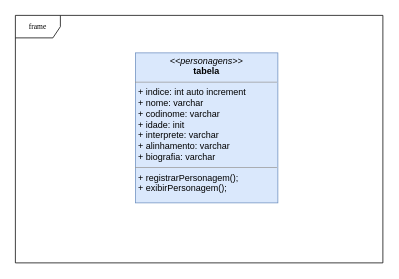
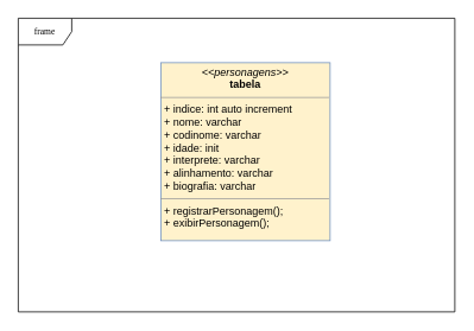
- <mxCell id="3" value="&lt;p style=&quot;margin: 0px ; margin-top: 4px ; text-align: center&quot;&gt;&lt;i&gt;&amp;lt;&amp;lt;personagens&amp;gt;&amp;gt;&lt;/i&gt;&lt;br&gt;&lt;b&gt;tabela&lt;/b&gt;&lt;/p&gt;&lt;hr size=&quot;1&quot;&gt;&lt;p style=&quot;margin: 0px ; margin-left: 4px&quot;&gt;+ indice: int auto increment&lt;br&gt;+ nome: varchar&lt;/p&gt;&lt;p style=&quot;margin: 0px ; margin-left: 4px&quot;&gt;+ codinome: varchar&lt;/p&gt;&lt;p style=&quot;margin: 0px ; margin-left: 4px&quot;&gt;+ idade: init&lt;/p&gt;&lt;p style=&quot;margin: 0px ; margin-left: 4px&quot;&gt;+ interprete: varchar&lt;/p&gt;&lt;p style=&quot;margin: 0px ; margin-left: 4px&quot;&gt;+ alinhamento: varchar&lt;/p&gt;&lt;p style=&quot;margin: 0px ; margin-left: 4px&quot;&gt;+ biografia: varchar&lt;br&gt;&lt;/p&gt;&lt;hr size=&quot;1&quot;&gt;&lt;p style=&quot;margin: 0px ; margin-left: 4px&quot;&gt;+ registrarPersonagem();&lt;br&gt;+ exibirPersonagem();&lt;br&gt;&lt;/p&gt;" style="verticalAlign=top;align=left;overflow=fill;fontSize=12;fontFamily=Helvetica;html=1;rounded=0;shadow=0;comic=0;labelBackgroundColor=none;strokeWidth=1;fillColor=#dae8fc;strokeColor=#6c8ebf;" parent="1" vertex="1"><mxGeometry x="180" y="70" width="190" height="200" as="geometry" /></mxCell>
+ <mxCell id="3" value="&lt;p style=&quot;margin: 0px ; margin-top: 4px ; text-align: center&quot;&gt;&lt;i&gt;&amp;lt;&amp;lt;personagens&amp;gt;&amp;gt;&lt;/i&gt;&lt;br&gt;&lt;b&gt;tabela&lt;/b&gt;&lt;/p&gt;&lt;hr size=&quot;1&quot;&gt;&lt;p style=&quot;margin: 0px ; margin-left: 4px&quot;&gt;+ indice: int auto increment&lt;br&gt;+ nome: varchar&lt;/p&gt;&lt;p style=&quot;margin: 0px ; margin-left: 4px&quot;&gt;+ codinome: varchar&lt;/p&gt;&lt;p style=&quot;margin: 0px ; margin-left: 4px&quot;&gt;+ idade: init&lt;/p&gt;&lt;p style=&quot;margin: 0px ; margin-left: 4px&quot;&gt;+ interprete: varchar&lt;/p&gt;&lt;p style=&quot;margin: 0px ; margin-left: 4px&quot;&gt;+ alinhamento: varchar&lt;/p&gt;&lt;p style=&quot;margin: 0px ; margin-left: 4px&quot;&gt;+ biografia: varchar&lt;br&gt;&lt;/p&gt;&lt;hr size=&quot;1&quot;&gt;&lt;p style=&quot;margin: 0px ; margin-left: 4px&quot;&gt;+ registrarPersonagem();&lt;br&gt;+ exibirPersonagem();&lt;br&gt;&lt;/p&gt;" style="verticalAlign=top;align=left;overflow=fill;fontSize=12;fontFamily=Helvetica;html=1;rounded=0;shadow=0;comic=0;labelBackgroundColor=none;strokeWidth=1;fillColor=#fff2cc;strokeColor=#6c8ebf;" parent="1" vertex="1"><mxGeometry x="180" y="70" width="190" height="200" as="geometry" /></mxCell>
